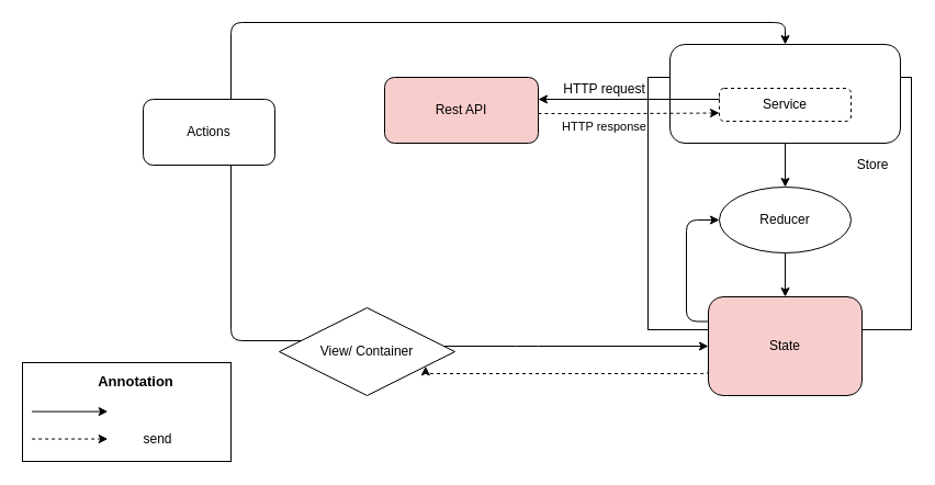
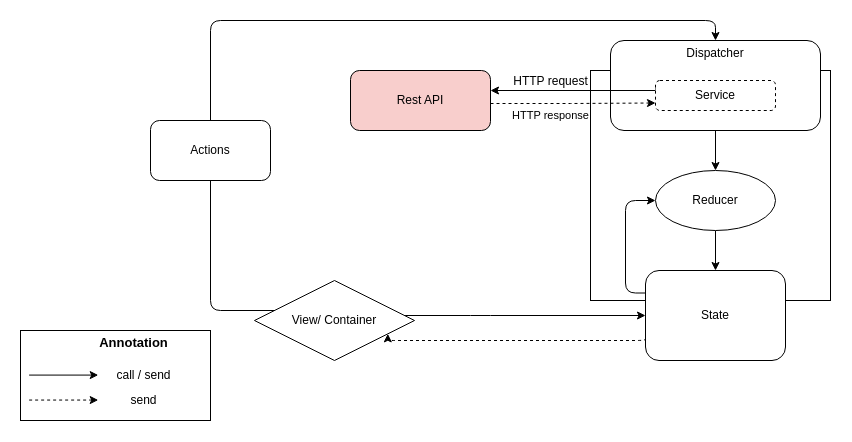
+ <mxCell id="27" value="&lt;div&gt;Dispatcher&lt;/div&gt;&lt;div&gt;&lt;br&gt;&lt;/div&gt;" style="text;html=1;strokeColor=none;fillColor=none;align=center;verticalAlign=middle;whiteSpace=wrap;rounded=0;" vertex="1" parent="1"><mxGeometry x="695" y="50" width="40" height="20" as="geometry" /></mxCell>
- <mxCell id="15" value="Actions" style="rounded=1;whiteSpace=wrap;html=1;" vertex="1" parent="1"><mxGeometry x="130" y="90" width="120" height="60" as="geometry" /></mxCell>
+ <mxCell id="15" value="Actions" style="rounded=1;whiteSpace=wrap;html=1;" vertex="1" parent="1"><mxGeometry x="150" y="120" width="120" height="60" as="geometry" /></mxCell>
- <mxCell id="28" value="Store" style="text;html=1;strokeColor=none;fillColor=none;align=center;verticalAlign=middle;whiteSpace=wrap;rounded=0;" vertex="1" parent="1"><mxGeometry x="775" y="140" width="40" height="20" as="geometry" /></mxCell>
- <mxCell id="25" value="State" style="rounded=1;whiteSpace=wrap;html=1;fillColor=#f8cecc;" vertex="1" parent="1"><mxGeometry x="645" y="270" width="140" height="90" as="geometry" /></mxCell>
+ <mxCell id="25" value="State" style="rounded=1;whiteSpace=wrap;html=1;" vertex="1" parent="1"><mxGeometry x="645" y="270" width="140" height="90" as="geometry" /></mxCell>
- <mxCell id="7" value="&lt;div style=&quot;font-size: 13px&quot;&gt;&lt;font style=&quot;font-size: 13px&quot;&gt;&lt;b&gt;Annotation&lt;/b&gt;&lt;/font&gt;&lt;/div&gt;&lt;div style=&quot;font-size: 13px&quot;&gt;&lt;font style=&quot;font-size: 13px&quot;&gt;&lt;b&gt;&lt;br&gt;&lt;/b&gt;&lt;/font&gt;&lt;/div&gt;" style="text;html=1;strokeColor=none;fillColor=none;align=center;verticalAlign=middle;whiteSpace=wrap;rounded=0;fontColor=none;" vertex="1" parent="5"><mxGeometry x="86.364" y="16.364" width="34.545" height="16.364" as="geometry" /></mxCell>
+ <mxCell id="7" value="&lt;div style=&quot;font-size: 13px&quot;&gt;&lt;font style=&quot;font-size: 13px&quot;&gt;&lt;b&gt;Annotation&lt;/b&gt;&lt;/font&gt;&lt;/div&gt;&lt;div style=&quot;font-size: 13px&quot;&gt;&lt;font style=&quot;font-size: 13px&quot;&gt;&lt;b&gt;&lt;br&gt;&lt;/b&gt;&lt;/font&gt;&lt;/div&gt;" style="text;html=1;strokeColor=none;fillColor=none;align=center;verticalAlign=middle;whiteSpace=wrap;rounded=0;fontColor=none;" vertex="1" parent="5"><mxGeometry x="96.364" y="11.364" width="34.545" height="16.364" as="geometry" /></mxCell>
+ <mxCell id="10" value="call / send" style="text;html=1;strokeColor=none;fillColor=none;align=center;verticalAlign=middle;whiteSpace=wrap;rounded=0;fontColor=none;" vertex="1" parent="5"><mxGeometry x="92.409" y="36.818" width="63.045" height="16.364" as="geometry" /></mxCell>
